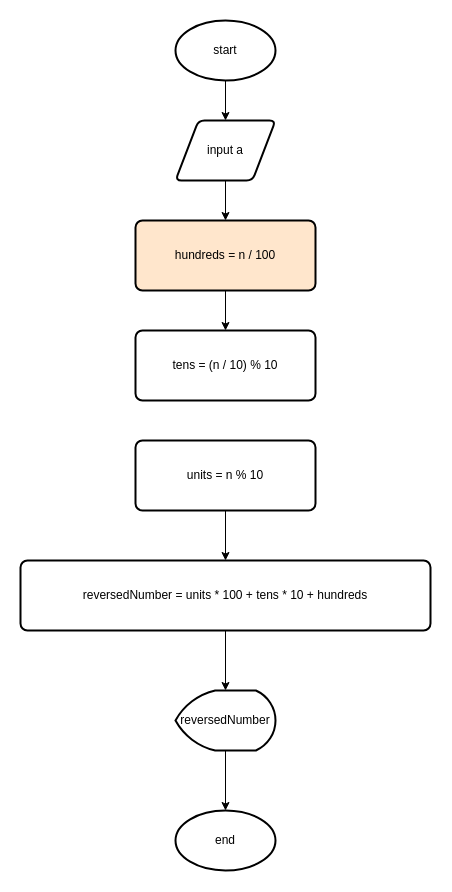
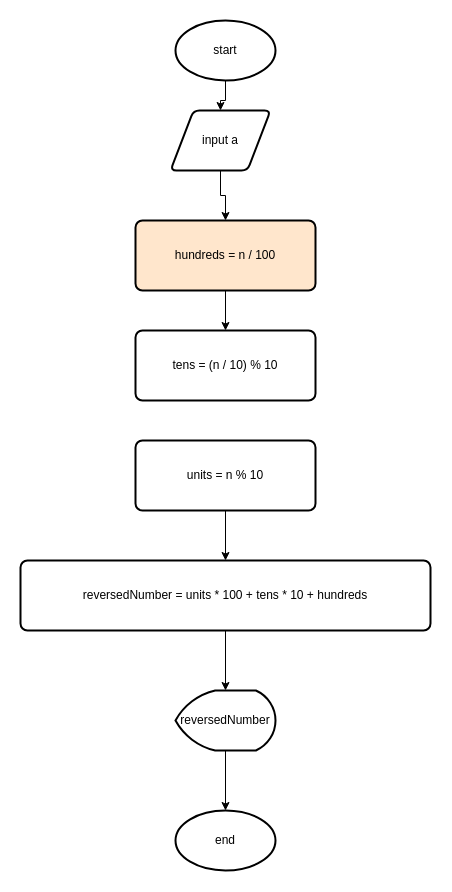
- <mxCell id="5" value="input a" style="shape=parallelogram;html=1;strokeWidth=2;perimeter=parallelogramPerimeter;whiteSpace=wrap;rounded=1;arcSize=12;size=0.23;" vertex="1" parent="1"><mxGeometry x="175" y="120" width="100" height="60" as="geometry" /></mxCell>
+ <mxCell id="5" value="input a" style="shape=parallelogram;html=1;strokeWidth=2;perimeter=parallelogramPerimeter;whiteSpace=wrap;rounded=1;arcSize=12;size=0.23;" vertex="1" parent="1"><mxGeometry x="170" y="110" width="100" height="60" as="geometry" /></mxCell>
